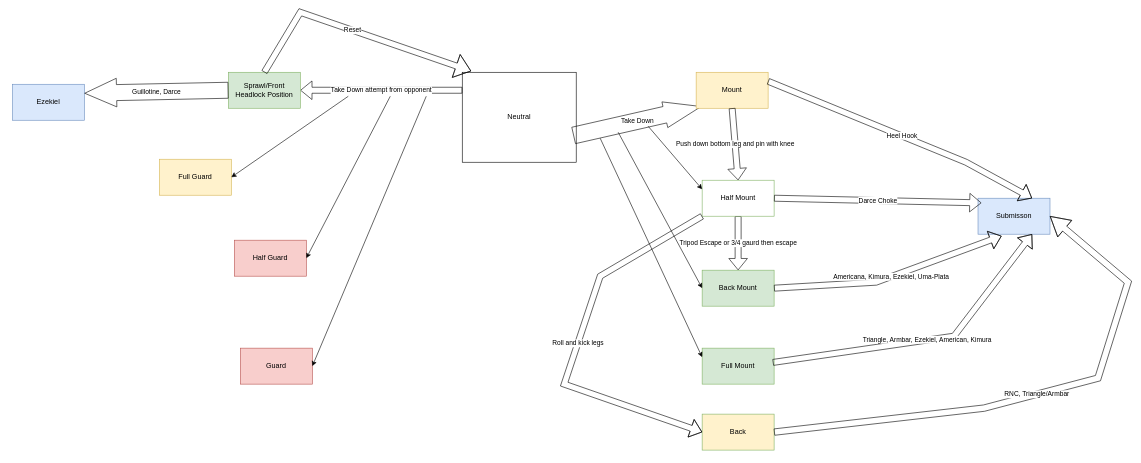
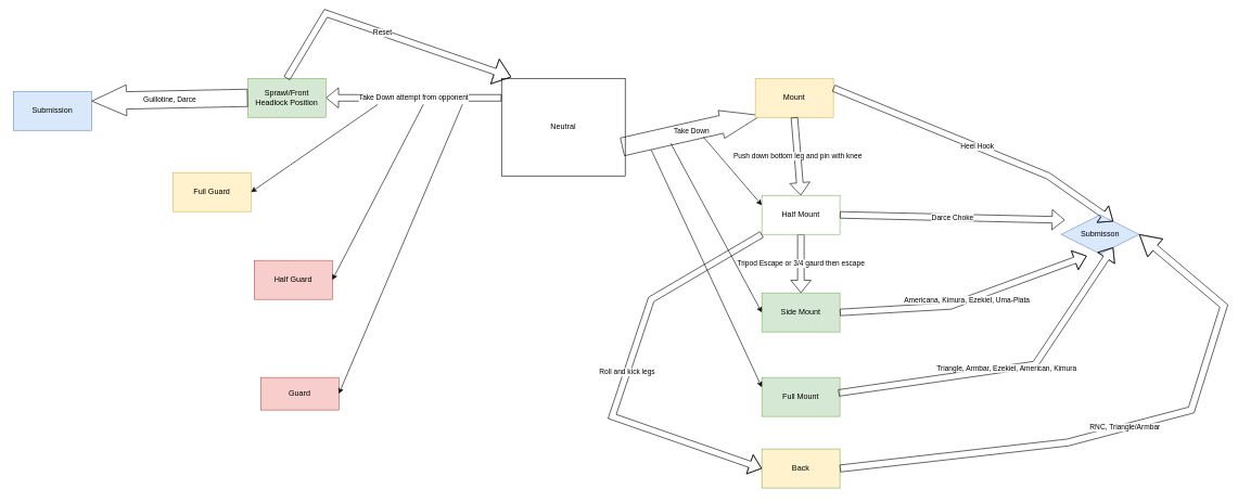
- <mxCell id="17" value="Ezekiel" style="rounded=0;whiteSpace=wrap;html=1;fillColor=#dae8fc;strokeColor=#6c8ebf;" vertex="1" parent="1"><mxGeometry x="20" y="140" width="120" height="60" as="geometry" /></mxCell>
+ <mxCell id="17" value="Submission" style="rounded=0;whiteSpace=wrap;html=1;fillColor=#dae8fc;strokeColor=#6c8ebf;" vertex="1" parent="1"><mxGeometry x="20" y="140" width="120" height="60" as="geometry" /></mxCell>
- <mxCell id="9" value="Submisson" style="rounded=0;whiteSpace=wrap;html=1;fillColor=#dae8fc;strokeColor=#6c8ebf;" vertex="1" parent="1"><mxGeometry x="1630" y="330" width="120" height="60" as="geometry" /></mxCell>
+ <mxCell id="9" value="Submisson" style="rhombus;whiteSpace=wrap;html=1;fillColor=#dae8fc;strokeColor=#6c8ebf;" vertex="1" parent="1"><mxGeometry x="1630" y="330" width="120" height="60" as="geometry" /></mxCell>
- <mxCell id="5" value="Back Mount" style="rounded=0;whiteSpace=wrap;html=1;fillColor=#d5e8d4;strokeColor=#82b366;" vertex="1" parent="1"><mxGeometry x="1170" y="450" width="120" height="60" as="geometry" /></mxCell>
+ <mxCell id="5" value="Side Mount" style="rounded=0;whiteSpace=wrap;html=1;fillColor=#d5e8d4;strokeColor=#82b366;" vertex="1" parent="1"><mxGeometry x="1170" y="450" width="120" height="60" as="geometry" /></mxCell>
- <mxCell id="25" value="Guard" style="rounded=0;whiteSpace=wrap;html=1;fillColor=#f8cecc;strokeColor=#b85450;" vertex="1" parent="1"><mxGeometry x="400" y="580" width="120" height="60" as="geometry" /></mxCell>
+ <mxCell id="25" value="Guard" style="rounded=0;whiteSpace=wrap;html=1;fillColor=#f8cecc;strokeColor=#b85450;" vertex="1" parent="1"><mxGeometry x="400" y="580" width="120" height="50" as="geometry" /></mxCell>
